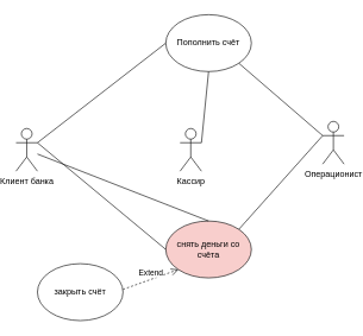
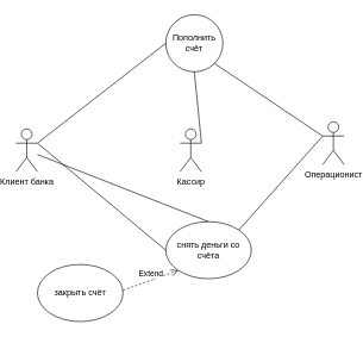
- <mxCell id="2" value="Пополнить счёт" style="ellipse;whiteSpace=wrap;html=1;" parent="1" vertex="1"><mxGeometry x="230" y="20" width="120" height="80" as="geometry" /></mxCell>
+ <mxCell id="2" value="Пополнить счёт" style="ellipse;whiteSpace=wrap;html=1;" parent="1" vertex="1"><mxGeometry x="230" y="20" width="80" height="80" as="geometry" /></mxCell>
- <mxCell id="3" value="снять деньги со счёта" style="ellipse;whiteSpace=wrap;html=1;fillColor=#f8cecc;" parent="1" vertex="1"><mxGeometry x="230" y="310" width="120" height="80" as="geometry" /></mxCell>
+ <mxCell id="3" value="снять деньги со счёта" style="ellipse;whiteSpace=wrap;html=1;" parent="1" vertex="1"><mxGeometry x="230" y="310" width="120" height="80" as="geometry" /></mxCell>
